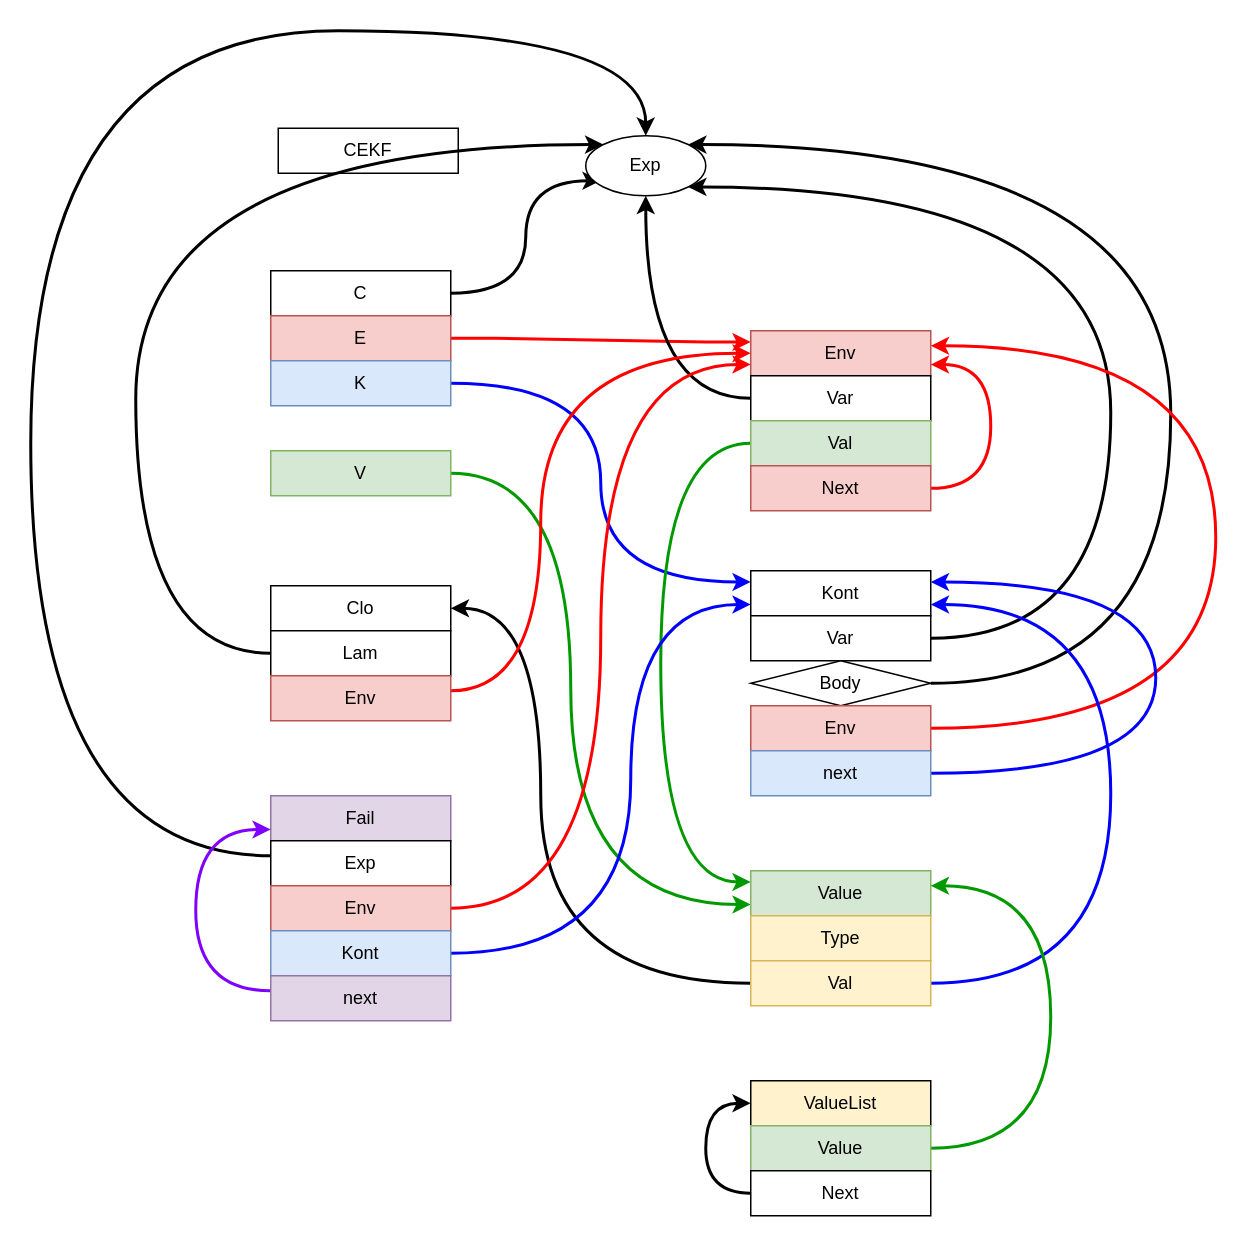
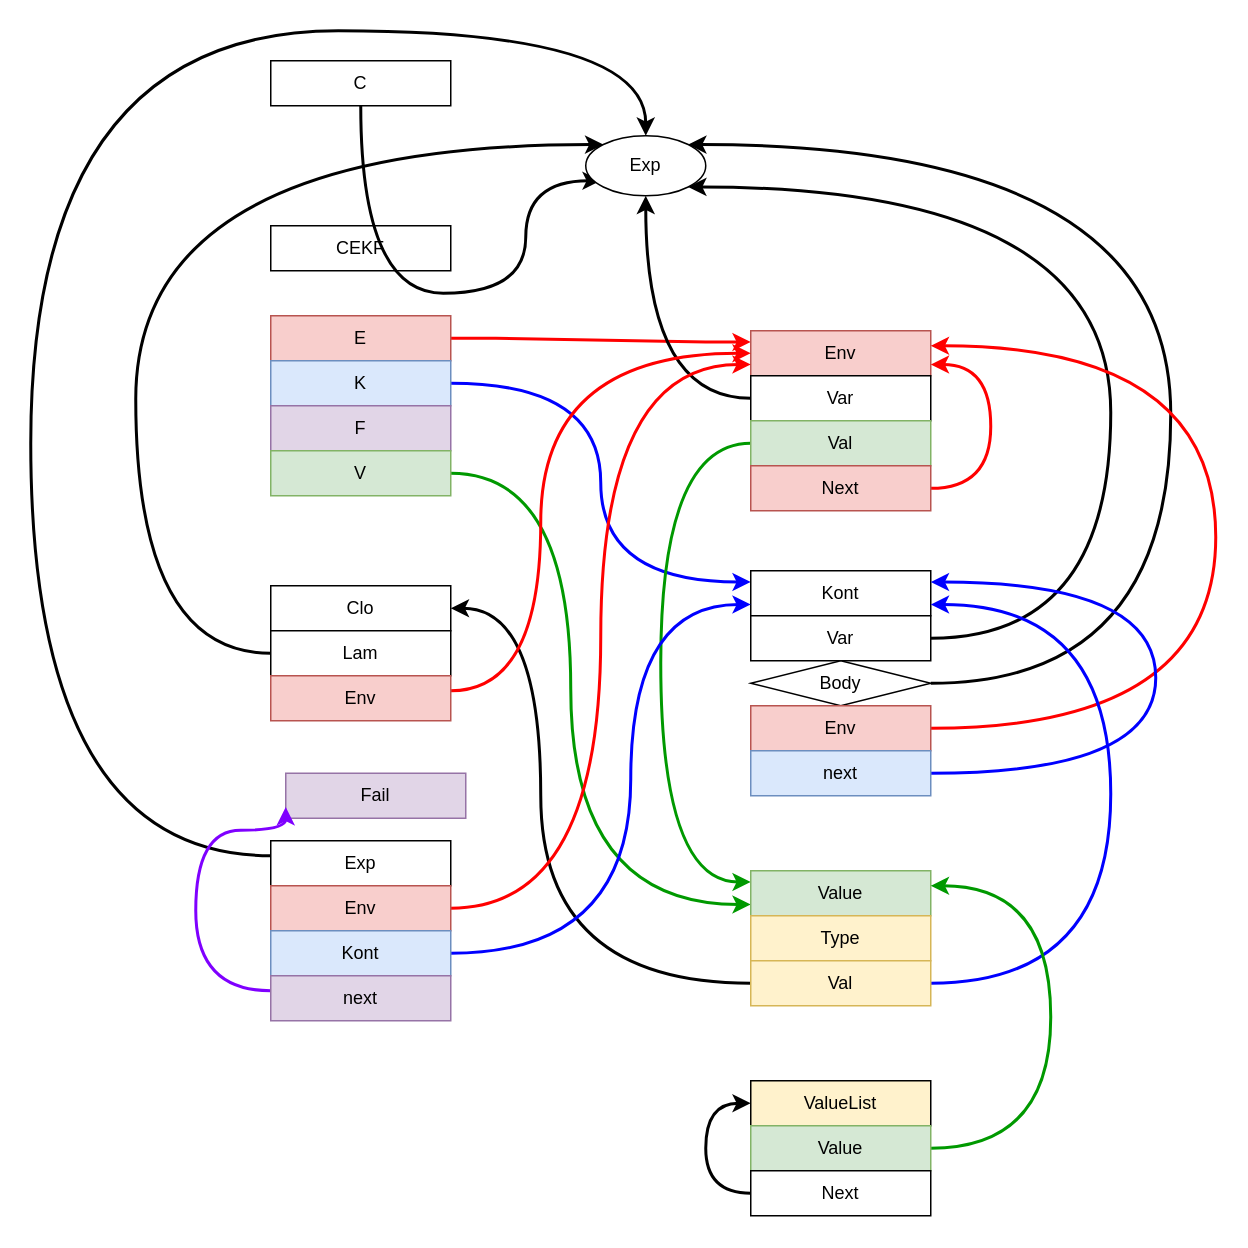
- <mxCell id="2" value="CEKF" style="rounded=0;whiteSpace=wrap;html=1;" vertex="1" parent="1"><mxGeometry x="185" y="85" width="120" height="30" as="geometry" /></mxCell>
+ <mxCell id="2" value="CEKF" style="rounded=0;whiteSpace=wrap;html=1;" vertex="1" parent="1"><mxGeometry y="150" width="120" height="30" as="geometry" x="180" /></mxCell>
- <mxCell id="4" value="C" style="rounded=0;whiteSpace=wrap;html=1;" vertex="1" parent="1"><mxGeometry y="180" width="120" height="30" as="geometry" x="180" /></mxCell>
+ <mxCell id="4" value="C" style="rounded=0;whiteSpace=wrap;html=1;" vertex="1" parent="1"><mxGeometry x="180" y="40" width="120" height="30" as="geometry" /></mxCell>
+ <mxCell id="9" value="F" style="rounded=0;whiteSpace=wrap;html=1;fillColor=#e1d5e7;strokeColor=#9673a6;" vertex="1" parent="1"><mxGeometry y="270" width="120" height="30" as="geometry" x="180" /></mxCell>
- <mxCell id="44" value="Fail" style="rounded=0;whiteSpace=wrap;html=1;fillColor=#e1d5e7;strokeColor=#9673a6;" vertex="1" parent="1"><mxGeometry y="530" width="120" height="30" as="geometry" x="180" /></mxCell>
+ <mxCell id="44" value="Fail" style="rounded=0;whiteSpace=wrap;html=1;fillColor=#e1d5e7;strokeColor=#9673a6;" vertex="1" parent="1"><mxGeometry x="190" y="515" width="120" height="30" as="geometry" /></mxCell>
